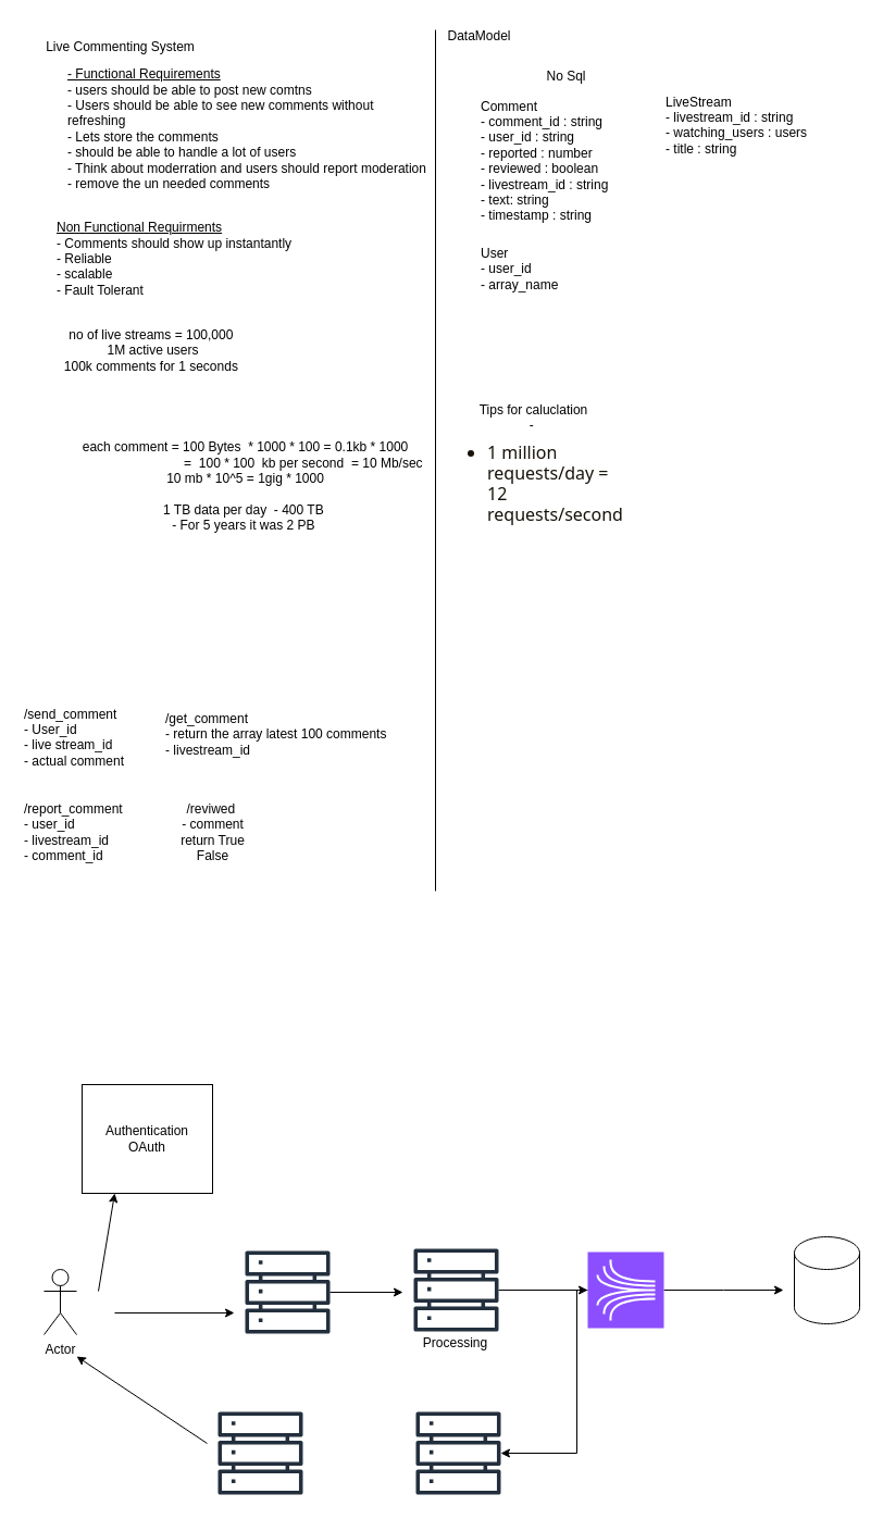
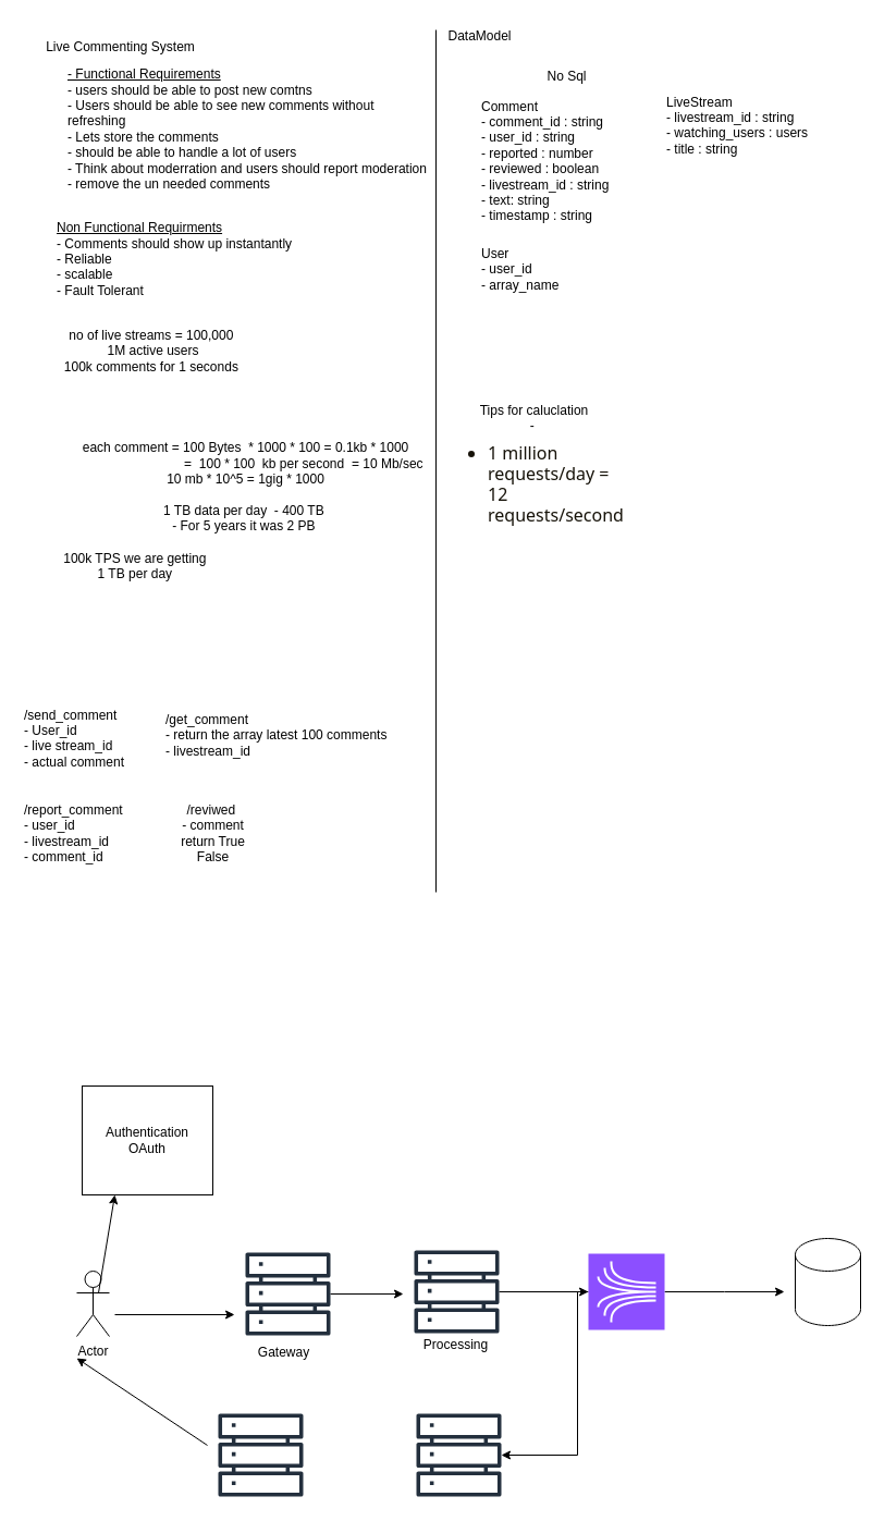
+ <mxCell id="7" value="100k TPS we are getting&amp;nbsp;&lt;div&gt;1 TB per day&amp;nbsp;&lt;/div&gt;&lt;div&gt;&lt;br&gt;&lt;/div&gt;" style="text;html=1;align=center;verticalAlign=middle;resizable=0;points=[];autosize=1;strokeColor=none;fillColor=none;" vertex="1" parent="1"><mxGeometry x="45" y="497" width="160" height="60" as="geometry" /></mxCell>
- <mxCell id="18" value="Actor" style="shape=umlActor;verticalLabelPosition=bottom;verticalAlign=top;html=1;outlineConnect=0;" vertex="1" parent="1"><mxGeometry y="1167" width="30" height="60" as="geometry" x="40" /></mxCell>
+ <mxCell id="18" value="Actor" style="shape=umlActor;verticalLabelPosition=bottom;verticalAlign=top;html=1;outlineConnect=0;" vertex="1" parent="1"><mxGeometry x="70" y="1167" width="30" height="60" as="geometry" /></mxCell>
+ <mxCell id="25" value="Gateway" style="text;html=1;align=center;verticalAlign=middle;resizable=0;points=[];autosize=1;strokeColor=none;fillColor=none;" vertex="1" parent="1"><mxGeometry x="225" y="1227" width="70" height="30" as="geometry" /></mxCell>
